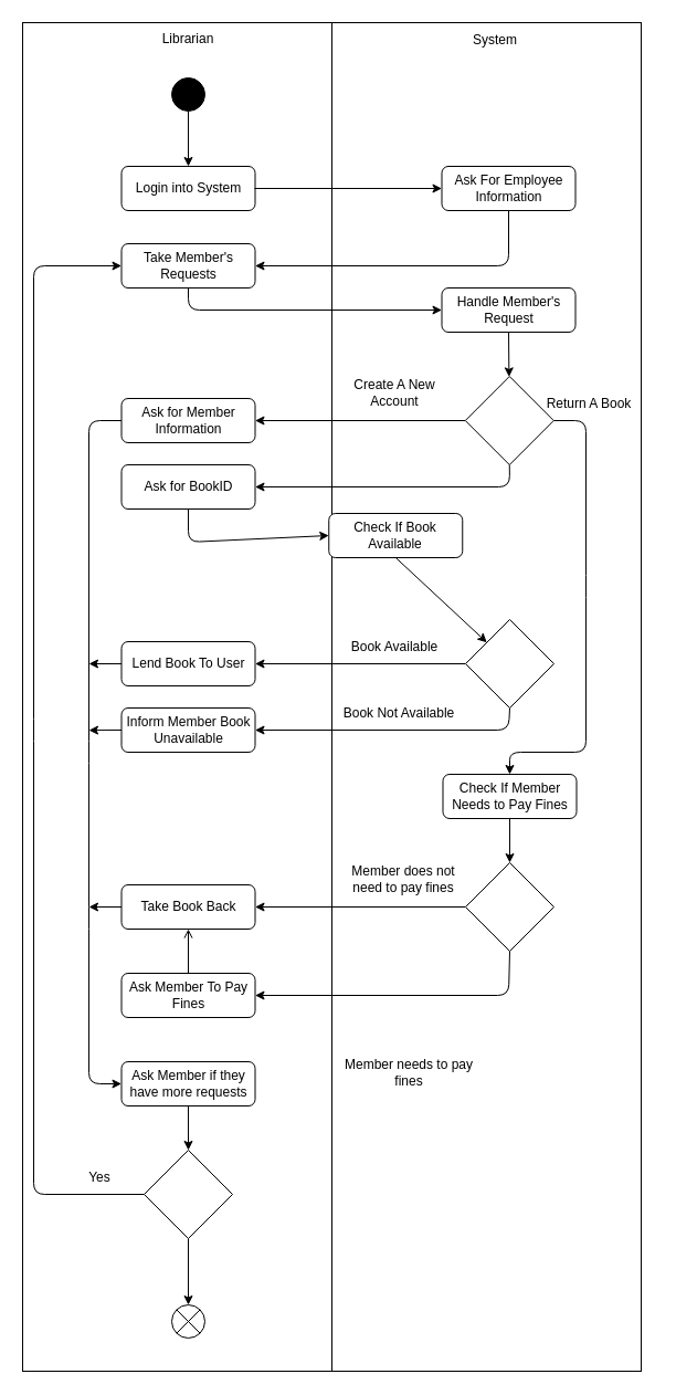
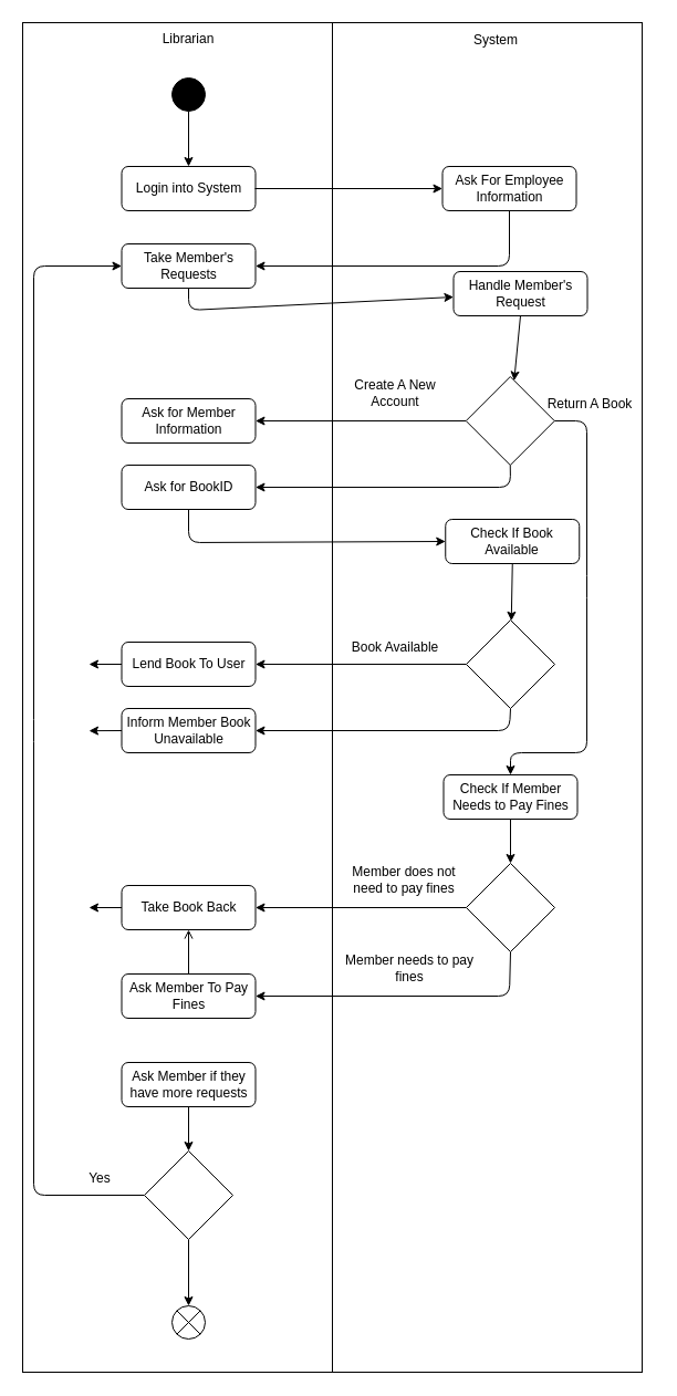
- <mxCell id="14" value="Handle Member's Request" style="rounded=1;whiteSpace=wrap;html=1;" parent="1" vertex="1"><mxGeometry x="399.5" y="260" width="121" height="40" as="geometry" /></mxCell>
+ <mxCell id="14" value="Handle Member's Request" style="rounded=1;whiteSpace=wrap;html=1;" parent="1" vertex="1"><mxGeometry x="409.5" y="245" width="121" height="40" as="geometry" /></mxCell>
- <mxCell id="27" value="Check If Book Available" style="rounded=1;whiteSpace=wrap;html=1;" parent="1" vertex="1"><mxGeometry x="297.25" y="464" width="121" height="40" as="geometry" /></mxCell>
+ <mxCell id="27" value="Check If Book Available" style="rounded=1;whiteSpace=wrap;html=1;" parent="1" vertex="1"><mxGeometry x="402.25" y="469" width="121" height="40" as="geometry" /></mxCell>
- <mxCell id="36" value="Book Not Available" style="text;html=1;strokeColor=none;fillColor=none;align=center;verticalAlign=middle;whiteSpace=wrap;rounded=0;" parent="1" vertex="1"><mxGeometry x="304" y="630" width="114" height="30" as="geometry" /></mxCell>
- <mxCell id="22" style="edgeStyle=none;html=1;exitX=0;exitY=0.5;exitDx=0;exitDy=0;entryX=0;entryY=0.5;entryDx=0;entryDy=0;" parent="1" source="23" target="50" edge="1"><mxGeometry relative="1" as="geometry"><Array as="points"><mxPoint x="80" y="380" /><mxPoint x="80" y="680" /><mxPoint x="80" y="830" /><mxPoint x="80" y="980" /></Array></mxGeometry></mxCell>
- <mxCell id="47" value="Member needs to pay fines" style="text;html=1;strokeColor=none;fillColor=none;align=center;verticalAlign=middle;whiteSpace=wrap;rounded=0;" parent="1" vertex="1"><mxGeometry x="310" y="955" width="120" height="30" as="geometry" /></mxCell>
+ <mxCell id="47" value="Member needs to pay fines" style="text;html=1;strokeColor=none;fillColor=none;align=center;verticalAlign=middle;whiteSpace=wrap;rounded=0;" parent="1" vertex="1"><mxGeometry x="310" y="860" width="120" height="30" as="geometry" /></mxCell>
